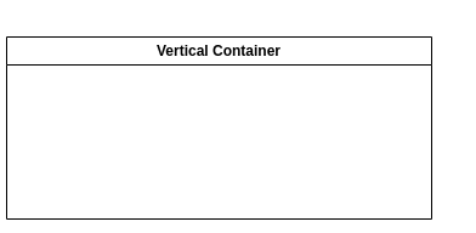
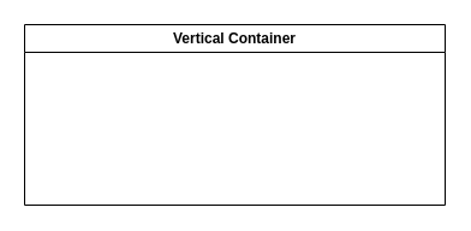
- <mxCell id="2" value="Vertical Container" style="swimlane;whiteSpace=wrap;html=1;" vertex="1" parent="1"><mxGeometry x="5" y="30" width="350" height="150" as="geometry" /></mxCell>
+ <mxCell id="2" value="Vertical Container" style="swimlane;whiteSpace=wrap;html=1;" vertex="1" parent="1"><mxGeometry x="20" y="20" width="350" height="150" as="geometry" /></mxCell>
